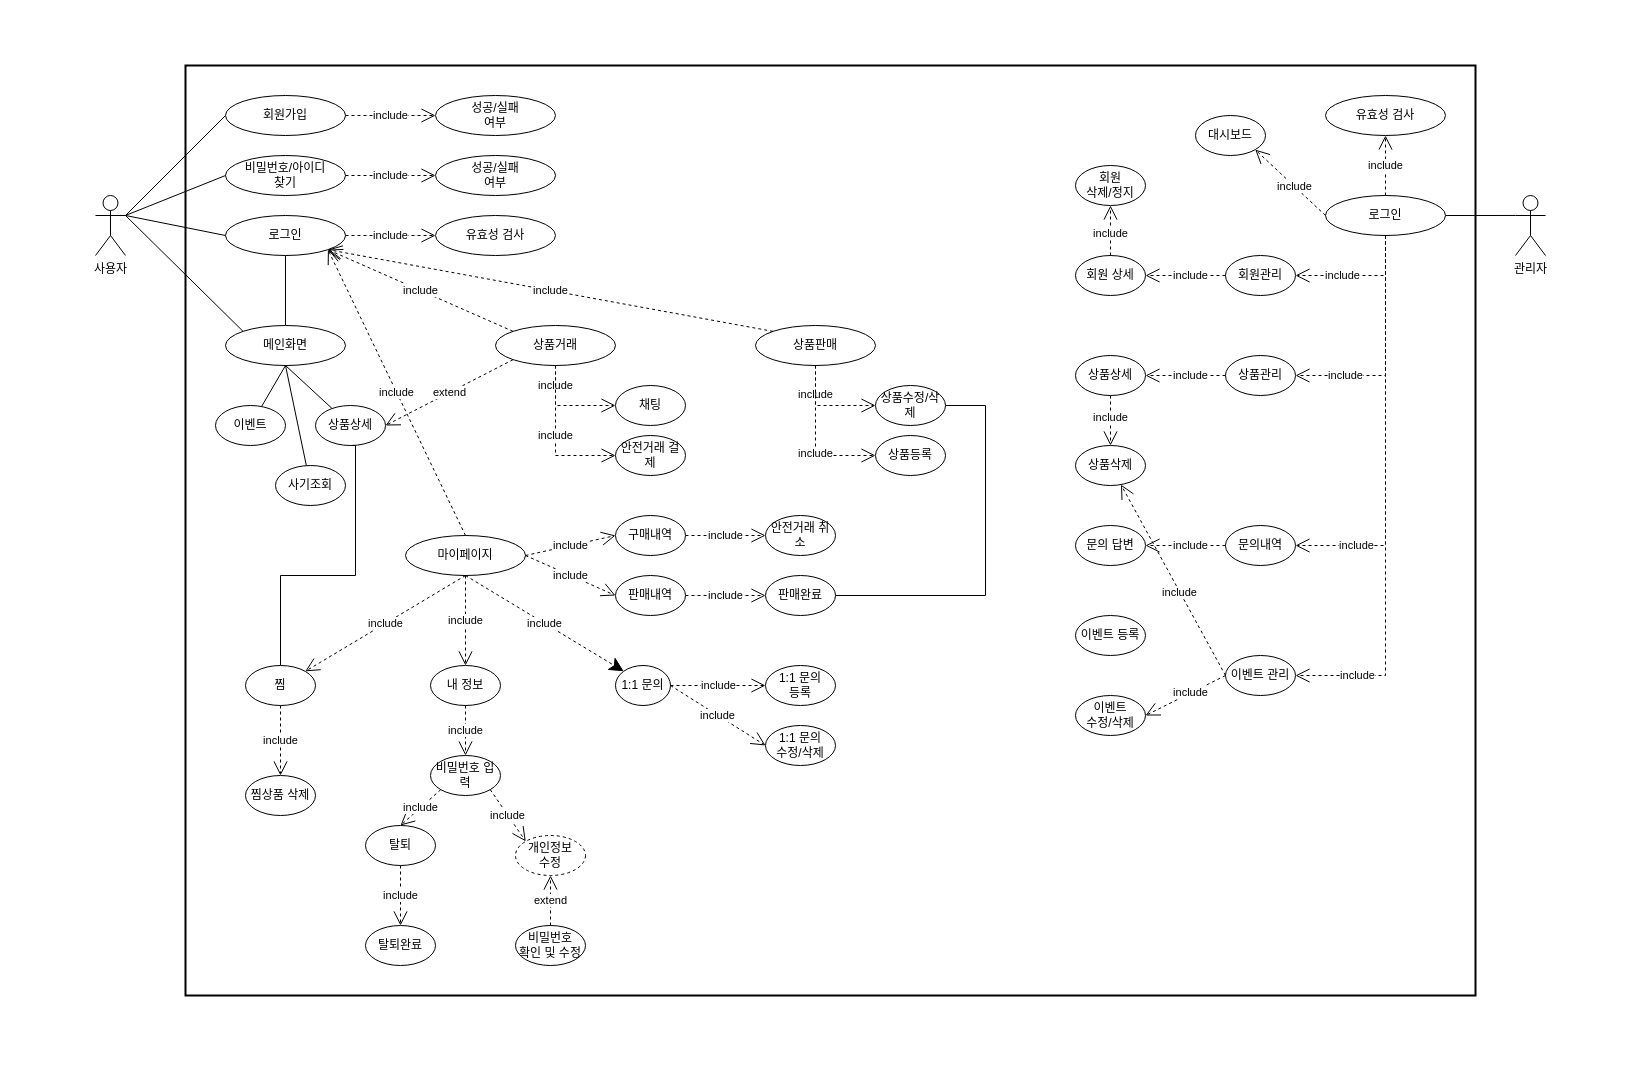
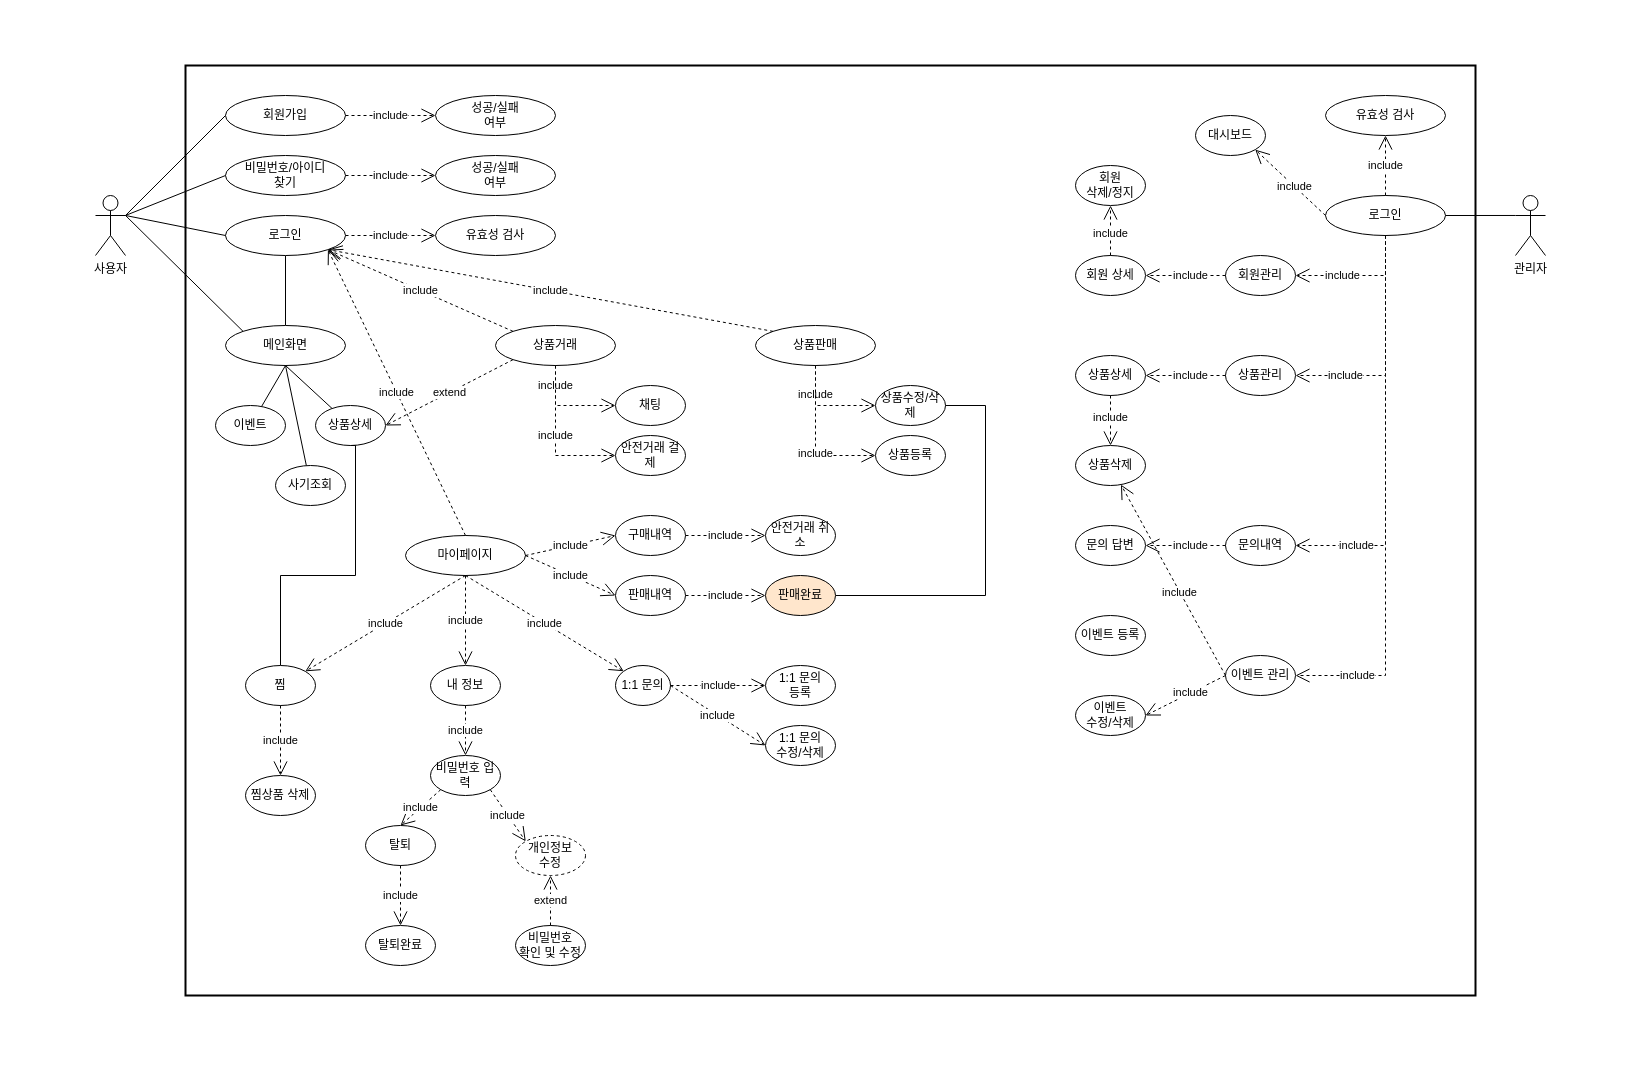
- <mxCell id="41" value="판매완료" style="ellipse;whiteSpace=wrap;html=1;" vertex="1" parent="1"><mxGeometry x="765" y="575" width="70" height="40" as="geometry" /></mxCell>
+ <mxCell id="41" value="판매완료" style="ellipse;whiteSpace=wrap;html=1;fillColor=#ffe6cc;" vertex="1" parent="1"><mxGeometry x="765" y="575" width="70" height="40" as="geometry" /></mxCell>
- <mxCell id="51" value="include" style="endArrow=classic;endSize=12;dashed=1;html=1;rounded=0;entryX=0;entryY=0;entryDx=0;entryDy=0;exitX=0.5;exitY=1;exitDx=0;exitDy=0;" edge="1" parent="1" source="16" target="47"><mxGeometry width="160" relative="1" as="geometry"><mxPoint x="475" y="585" as="sourcePoint" /><mxPoint x="470" y="675" as="targetPoint" /></mxGeometry></mxCell>
+ <mxCell id="51" value="include" style="endArrow=open;endSize=12;dashed=1;html=1;rounded=0;entryX=0;entryY=0;entryDx=0;entryDy=0;exitX=0.5;exitY=1;exitDx=0;exitDy=0;" edge="1" parent="1" source="16" target="47"><mxGeometry width="160" relative="1" as="geometry"><mxPoint x="475" y="585" as="sourcePoint" /><mxPoint x="470" y="675" as="targetPoint" /></mxGeometry></mxCell>
